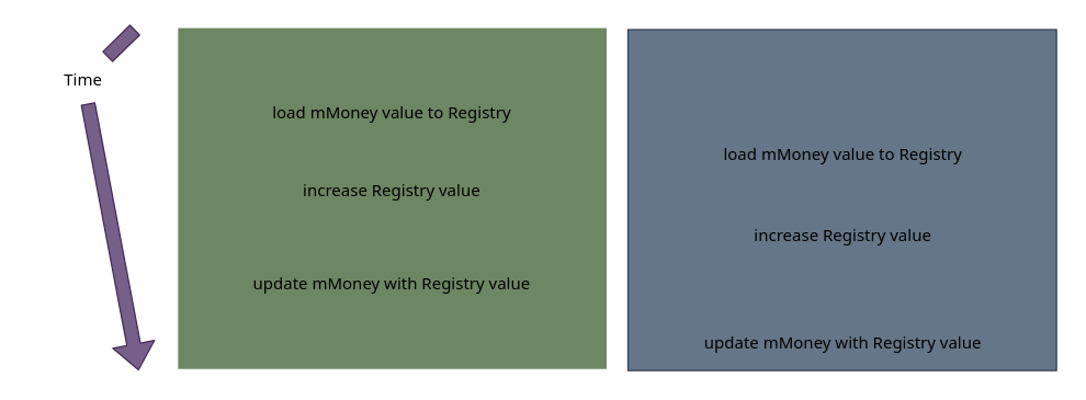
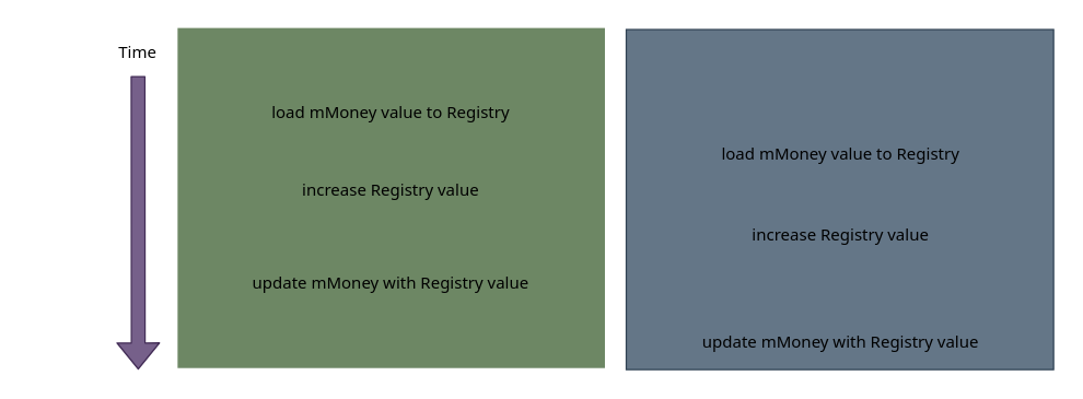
- <mxCell id="14" value="&lt;font face=&quot;Noto Sans&quot;&gt;Time&lt;/font&gt;" style="text;html=1;strokeColor=none;fillColor=none;align=center;verticalAlign=middle;whiteSpace=wrap;rounded=0;" parent="2" vertex="1"><mxGeometry x="15.97" y="21.13" width="48.974" height="33.94" as="geometry" /></mxCell>
+ <mxCell id="14" value="&lt;font face=&quot;Noto Sans&quot;&gt;Time&lt;/font&gt;" style="text;html=1;strokeColor=none;fillColor=none;align=center;verticalAlign=middle;whiteSpace=wrap;rounded=0;" parent="2" vertex="1"><mxGeometry x="55.97" y="1.13" width="48.974" height="33.94" as="geometry" /></mxCell>
